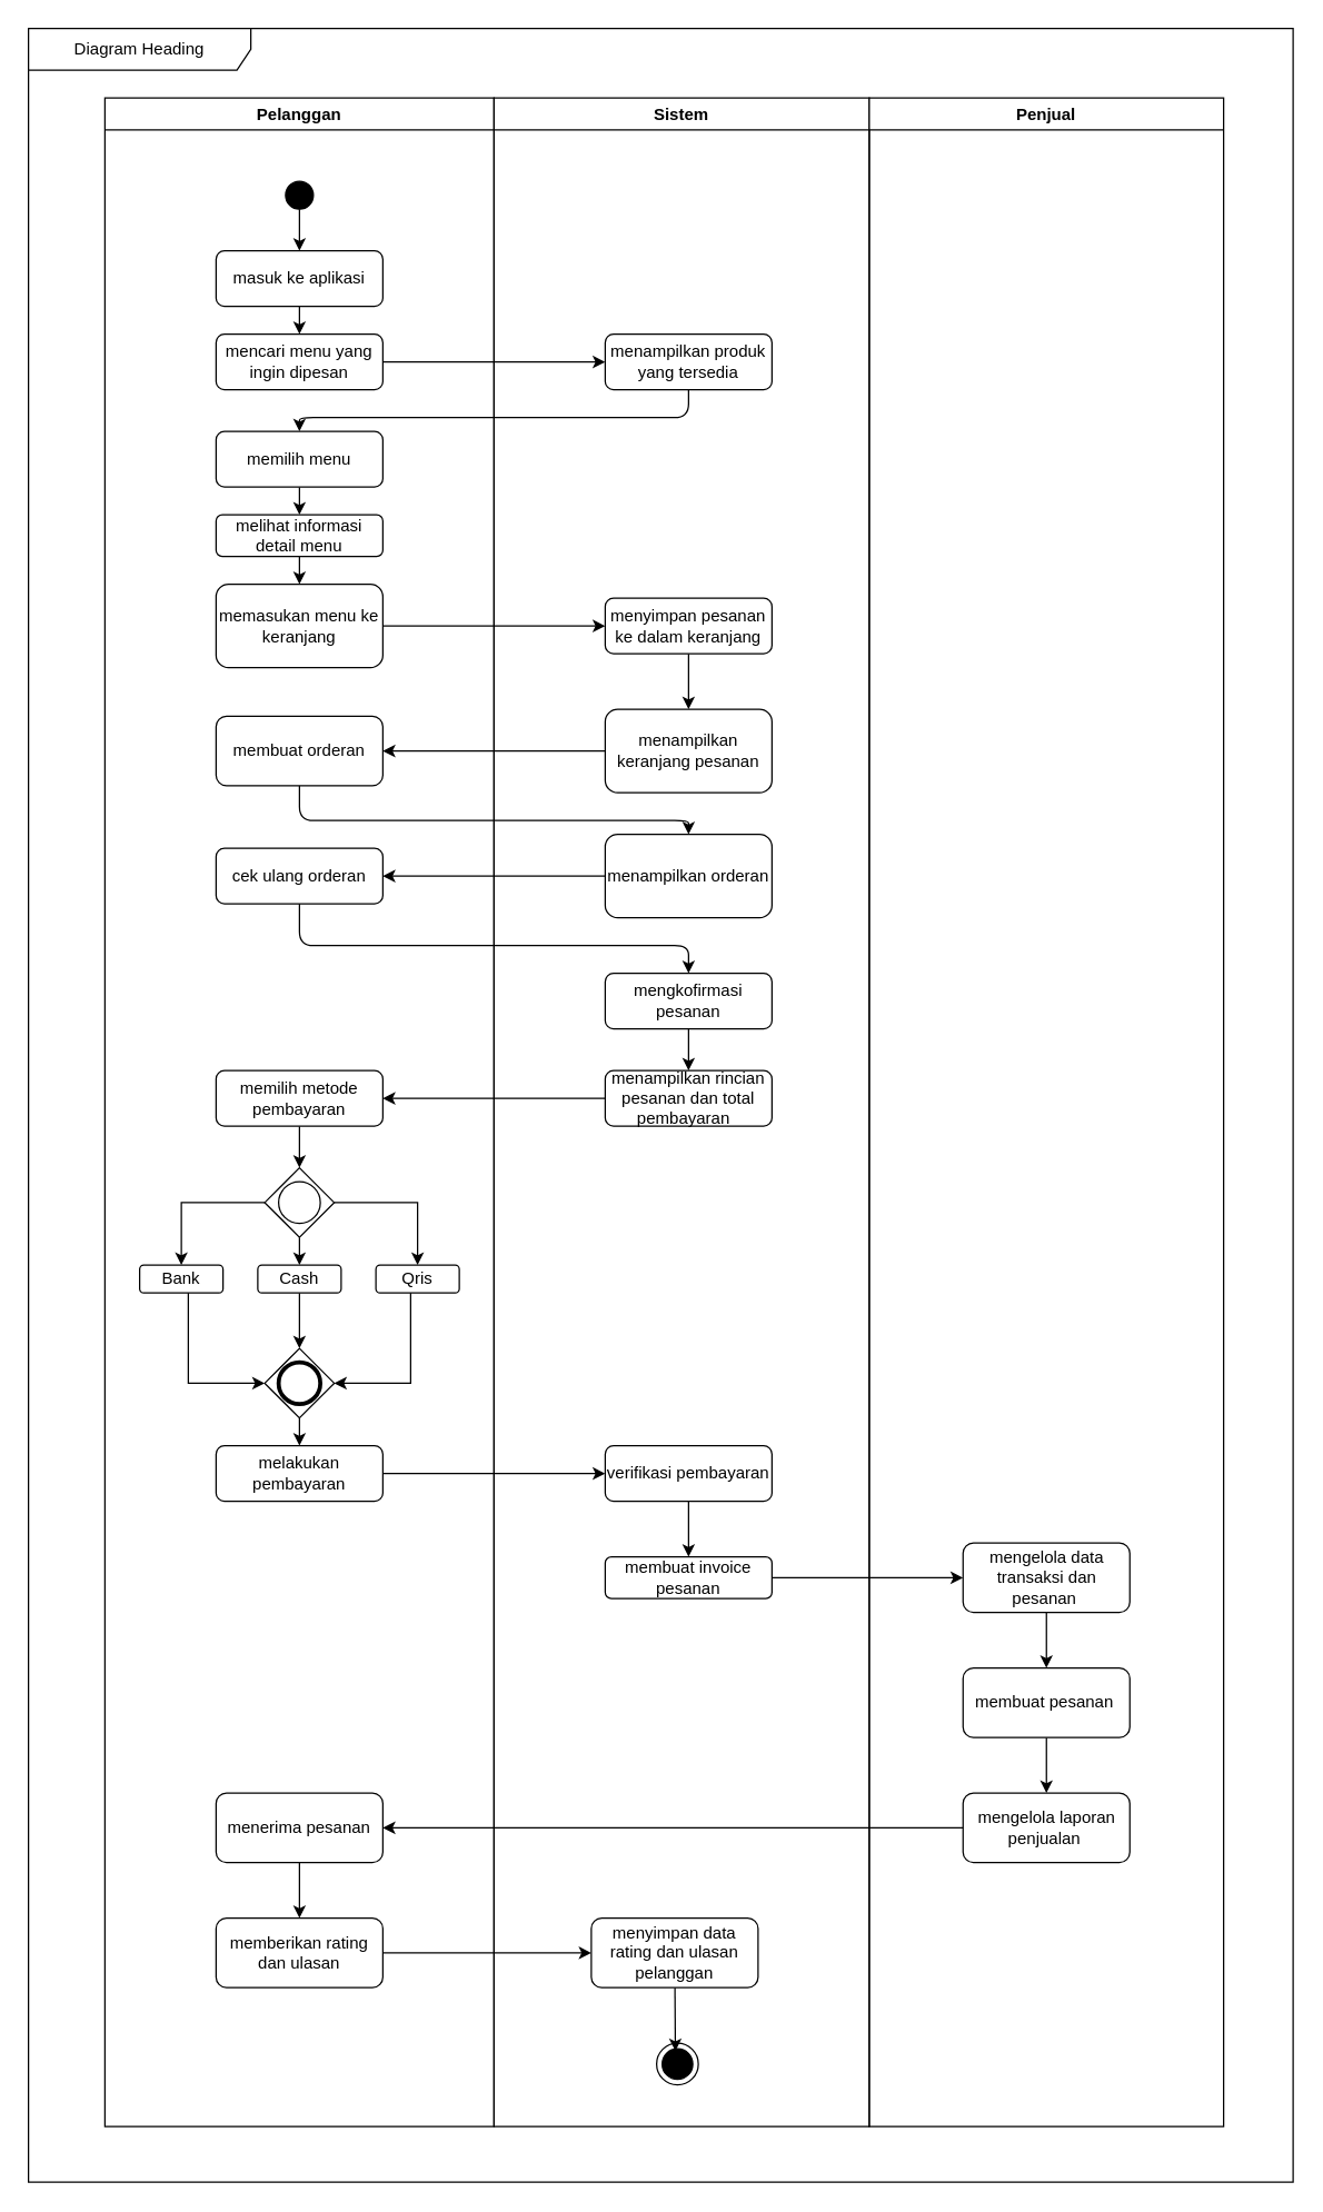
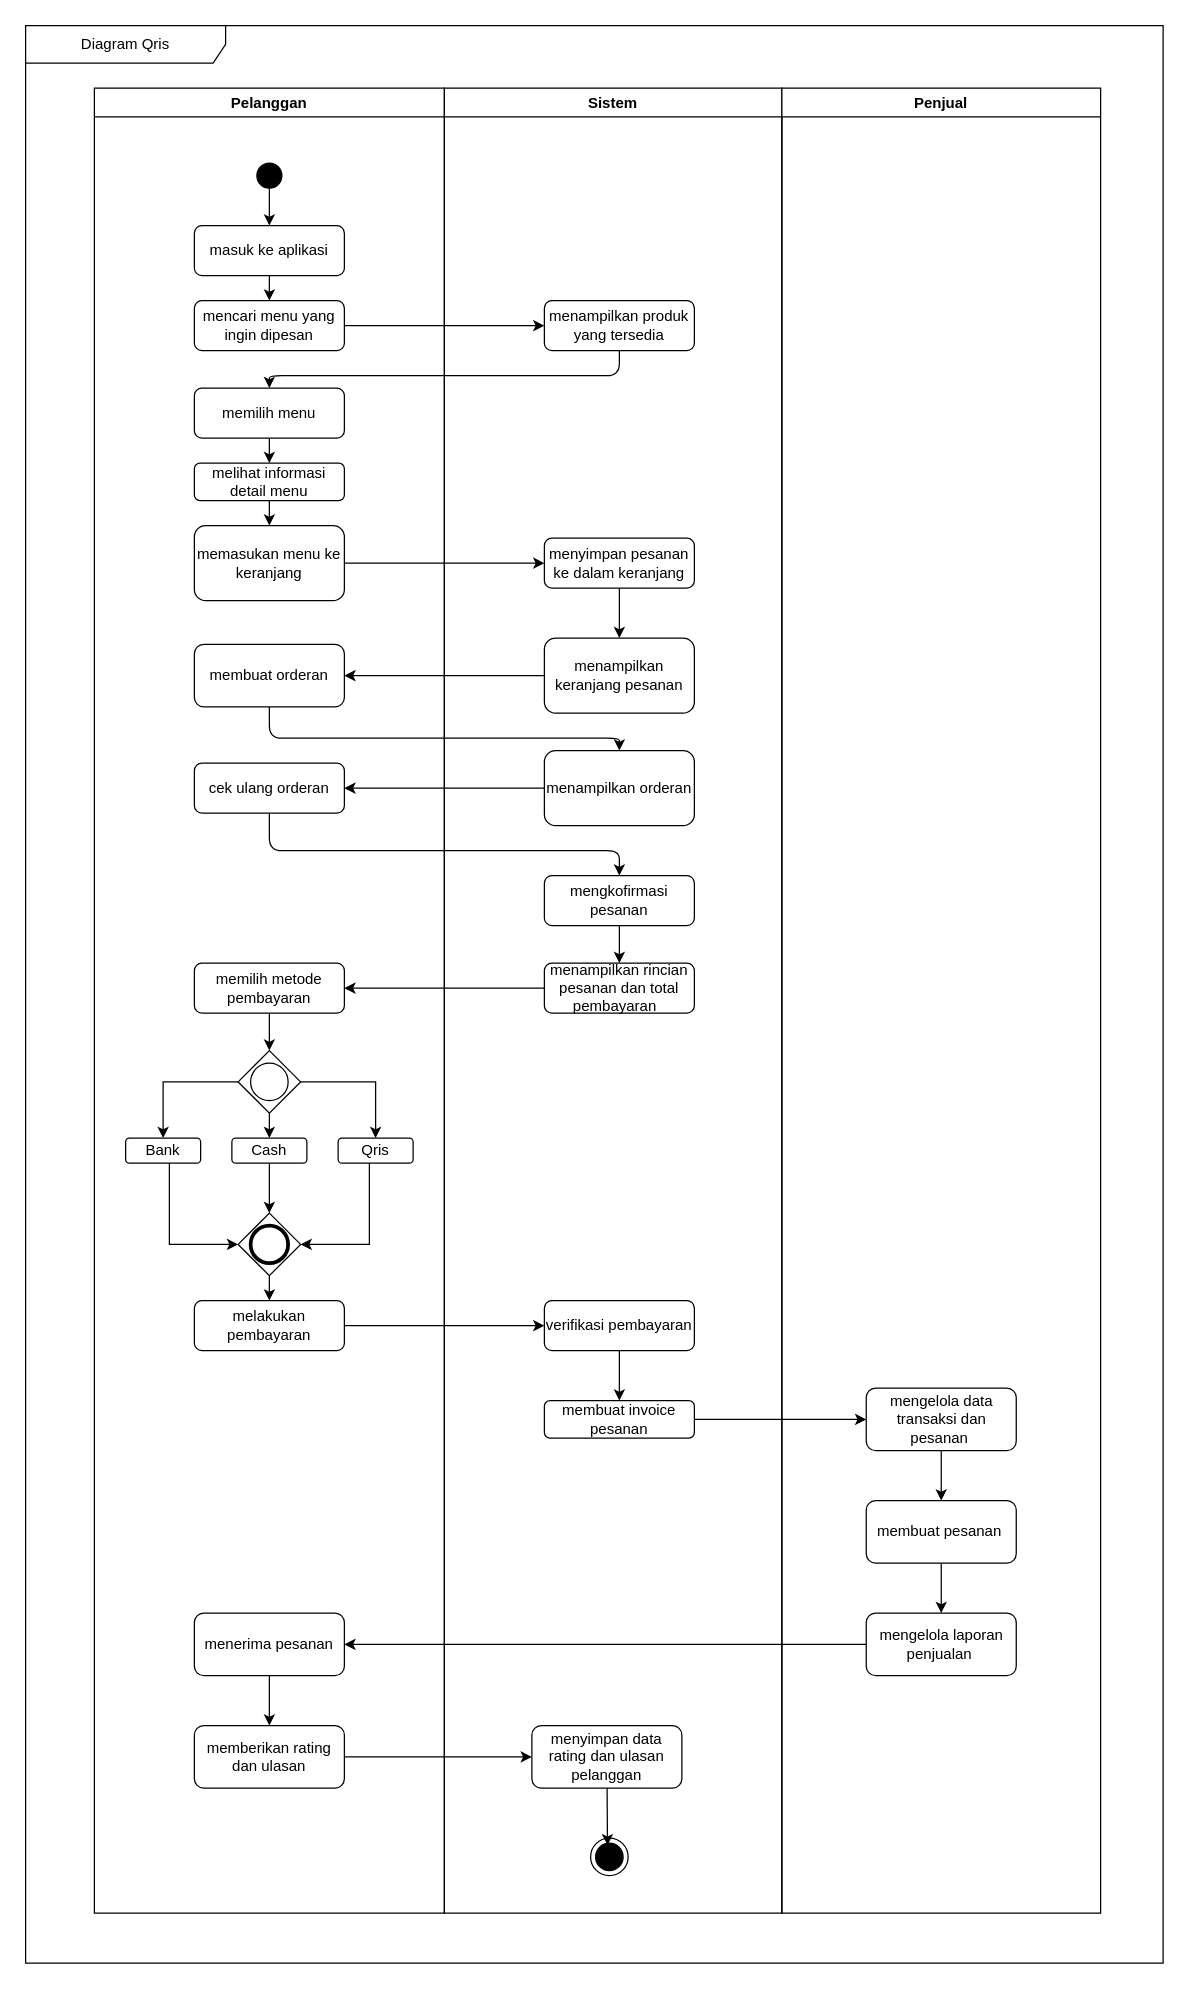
- <mxCell id="67" value="Diagram Heading" style="shape=umlFrame;whiteSpace=wrap;html=1;pointerEvents=0;recursiveResize=0;container=1;collapsible=0;width=160;" vertex="1" parent="1"><mxGeometry x="20" y="20" width="910" height="1550" as="geometry" /></mxCell>
+ <mxCell id="67" value="Diagram Qris" style="shape=umlFrame;whiteSpace=wrap;html=1;pointerEvents=0;recursiveResize=0;container=1;collapsible=0;width=160;" vertex="1" parent="1"><mxGeometry x="20" y="20" width="910" height="1550" as="geometry" /></mxCell>
